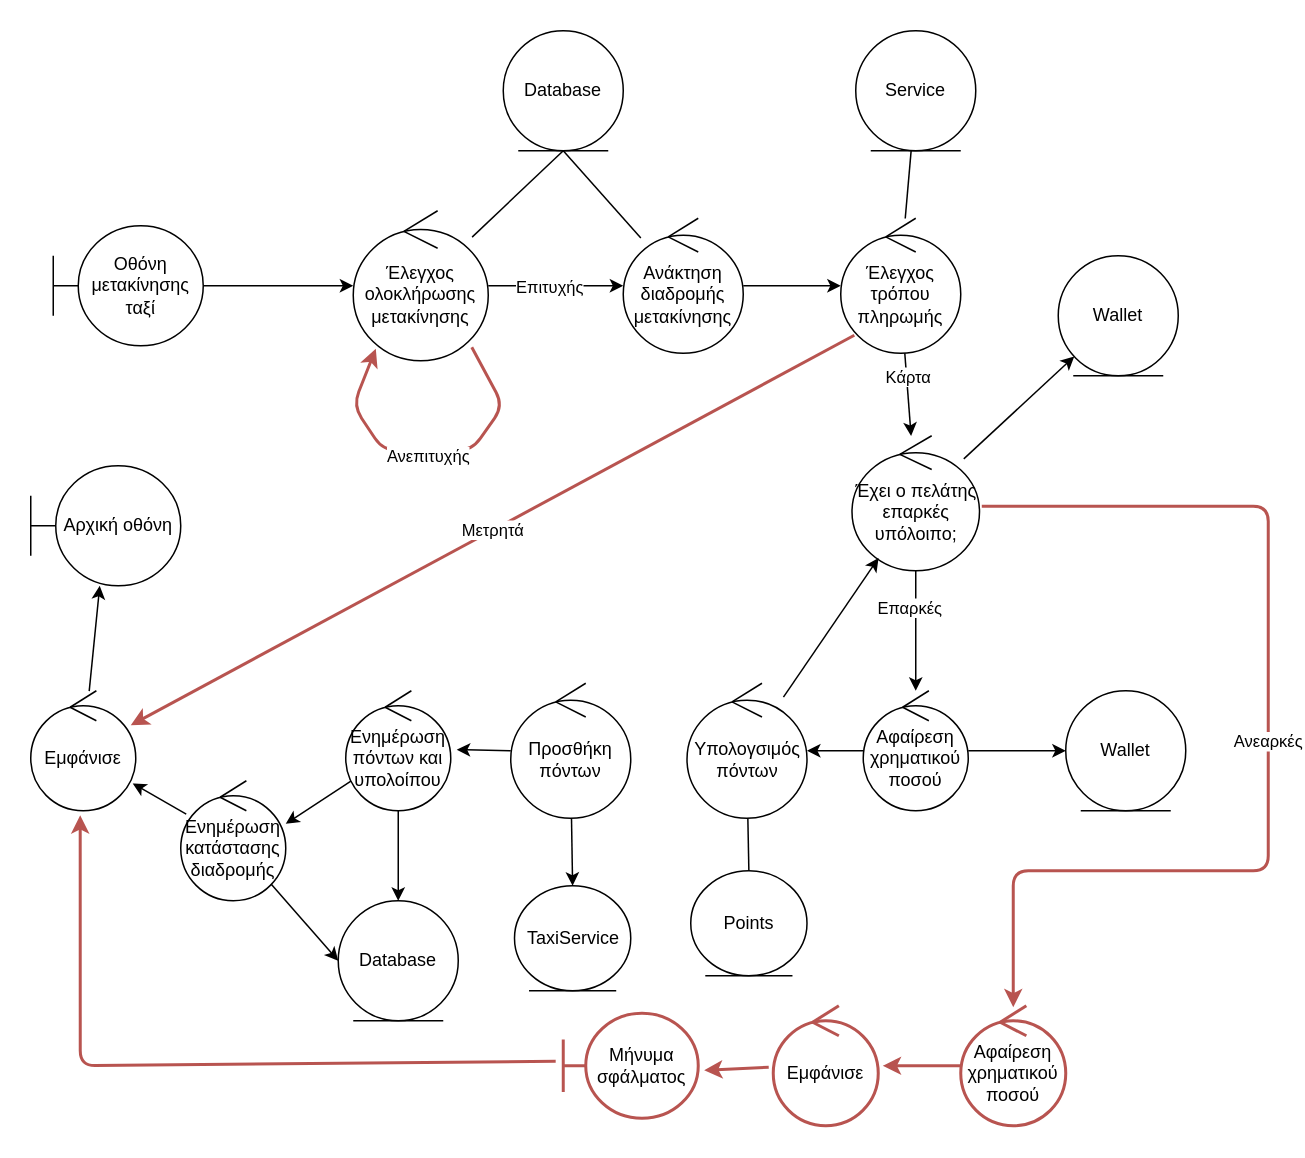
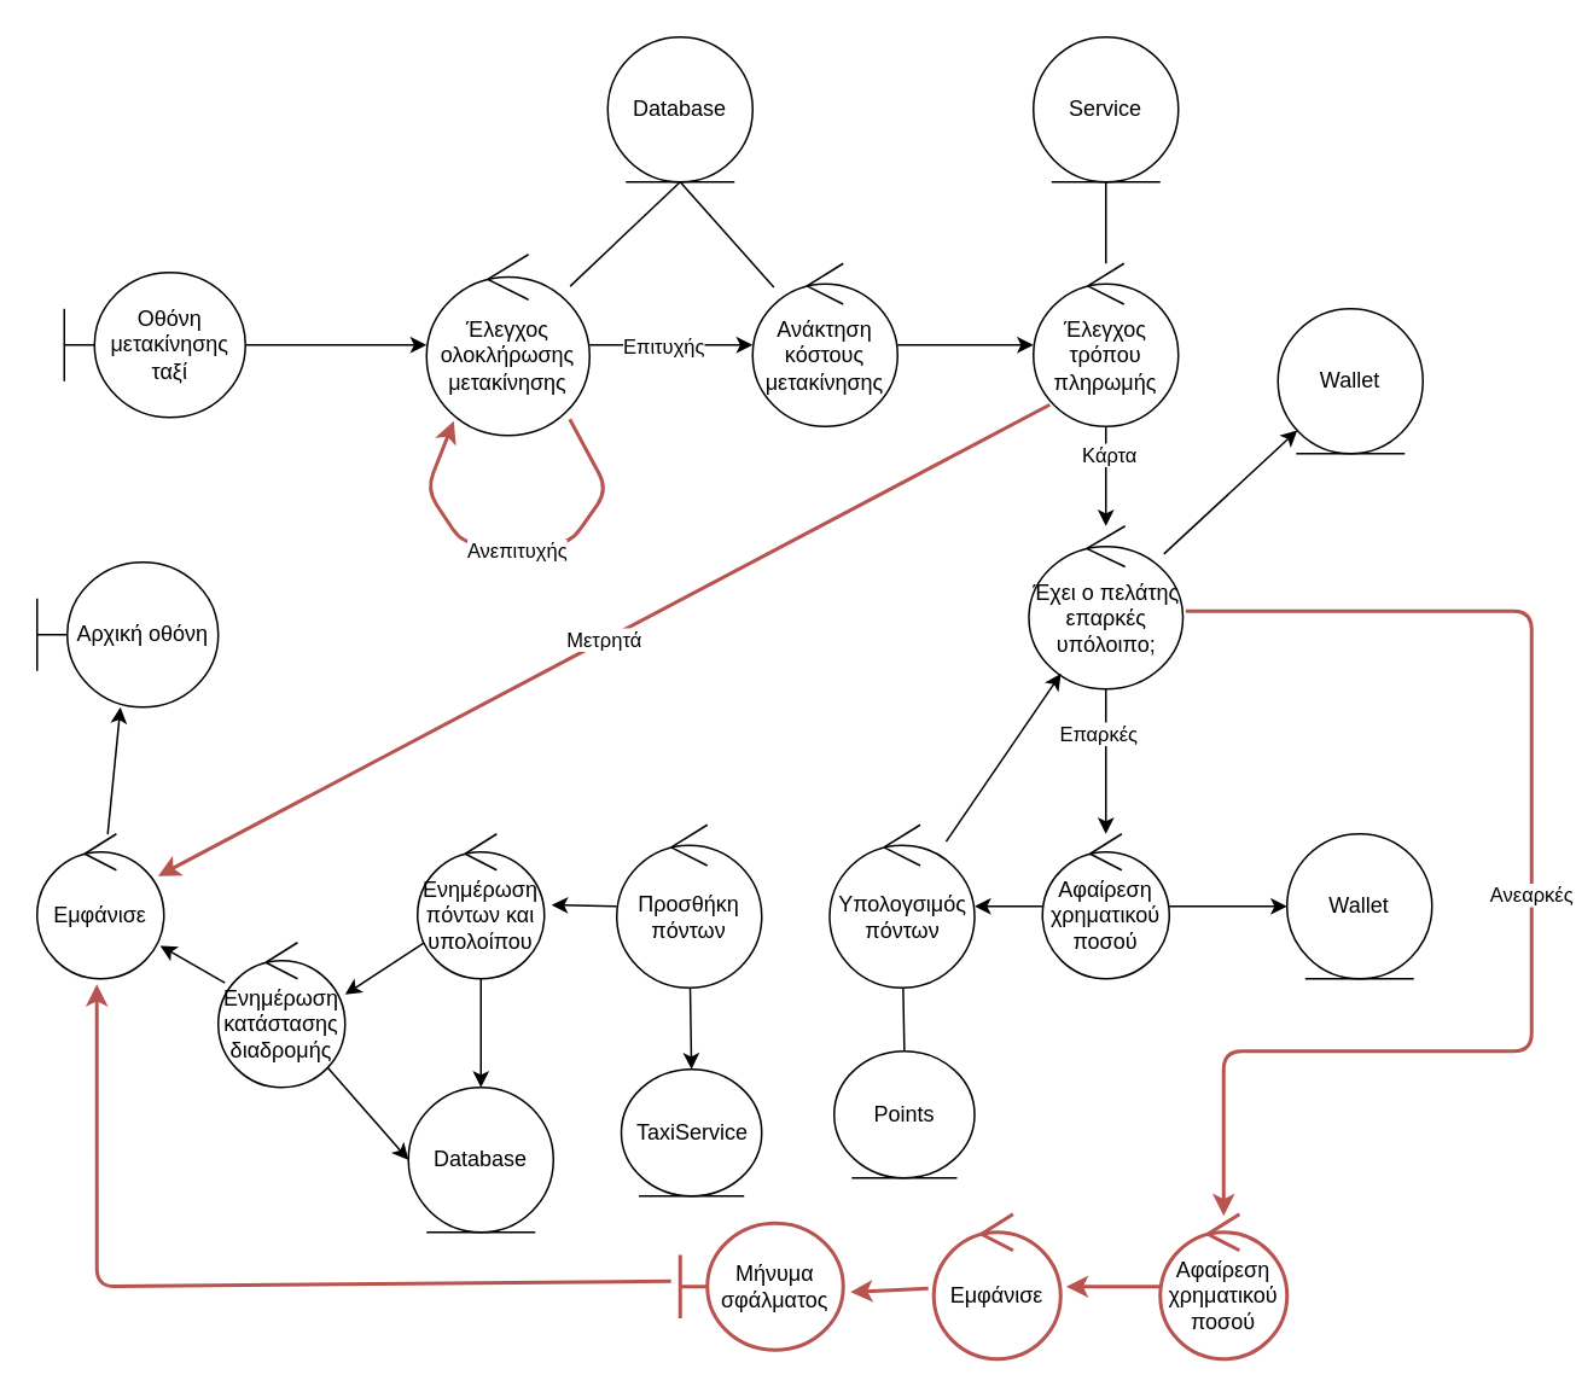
- <mxCell id="15" value="Έλεγχος τρόπου πληρωμής" style="ellipse;shape=umlControl;whiteSpace=wrap;html=1;" parent="1" vertex="1"><mxGeometry x="560" y="145" width="80" height="90" as="geometry" /></mxCell>
+ <mxCell id="15" value="Έλεγχος τρόπου πληρωμής" style="ellipse;shape=umlControl;whiteSpace=wrap;html=1;" parent="1" vertex="1"><mxGeometry x="570" y="145" width="80" height="90" as="geometry" /></mxCell>
- <mxCell id="11" value="Ανάκτηση διαδρομής μετακίνησης" style="ellipse;shape=umlControl;whiteSpace=wrap;html=1;" parent="1" vertex="1"><mxGeometry x="415" y="145" width="80" height="90" as="geometry" /></mxCell>
+ <mxCell id="11" value="Ανάκτηση κόστους μετακίνησης" style="ellipse;shape=umlControl;whiteSpace=wrap;html=1;" parent="1" vertex="1"><mxGeometry x="415" y="145" width="80" height="90" as="geometry" /></mxCell>
